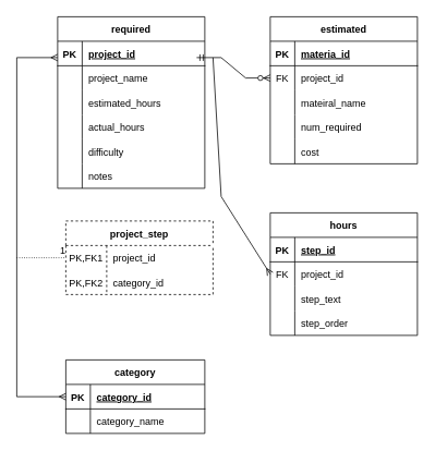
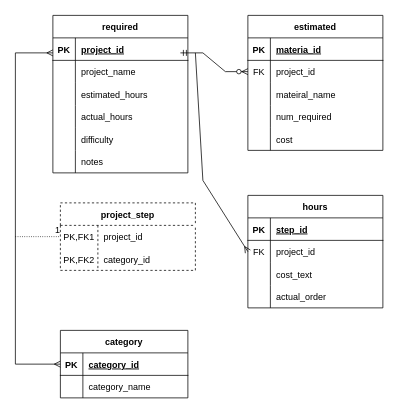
- <mxCell id="46" value="step_text" style="shape=partialRectangle;connectable=0;fillColor=none;top=0;left=0;bottom=0;right=0;align=left;spacingLeft=6;overflow=hidden;" vertex="1" parent="44"><mxGeometry x="30" width="150" height="30" as="geometry"><mxRectangle width="150" height="30" as="alternateBounds" /></mxGeometry></mxCell>
+ <mxCell id="46" value="cost_text" style="shape=partialRectangle;connectable=0;fillColor=none;top=0;left=0;bottom=0;right=0;align=left;spacingLeft=6;overflow=hidden;" vertex="1" parent="44"><mxGeometry x="30" width="150" height="30" as="geometry"><mxRectangle width="150" height="30" as="alternateBounds" /></mxGeometry></mxCell>
- <mxCell id="49" value="step_order" style="shape=partialRectangle;connectable=0;fillColor=none;top=0;left=0;bottom=0;right=0;align=left;spacingLeft=6;overflow=hidden;" vertex="1" parent="47"><mxGeometry x="30" width="150" height="30" as="geometry"><mxRectangle width="150" height="30" as="alternateBounds" /></mxGeometry></mxCell>
+ <mxCell id="49" value="actual_order" style="shape=partialRectangle;connectable=0;fillColor=none;top=0;left=0;bottom=0;right=0;align=left;spacingLeft=6;overflow=hidden;" vertex="1" parent="47"><mxGeometry x="30" width="150" height="30" as="geometry"><mxRectangle width="150" height="30" as="alternateBounds" /></mxGeometry></mxCell>
